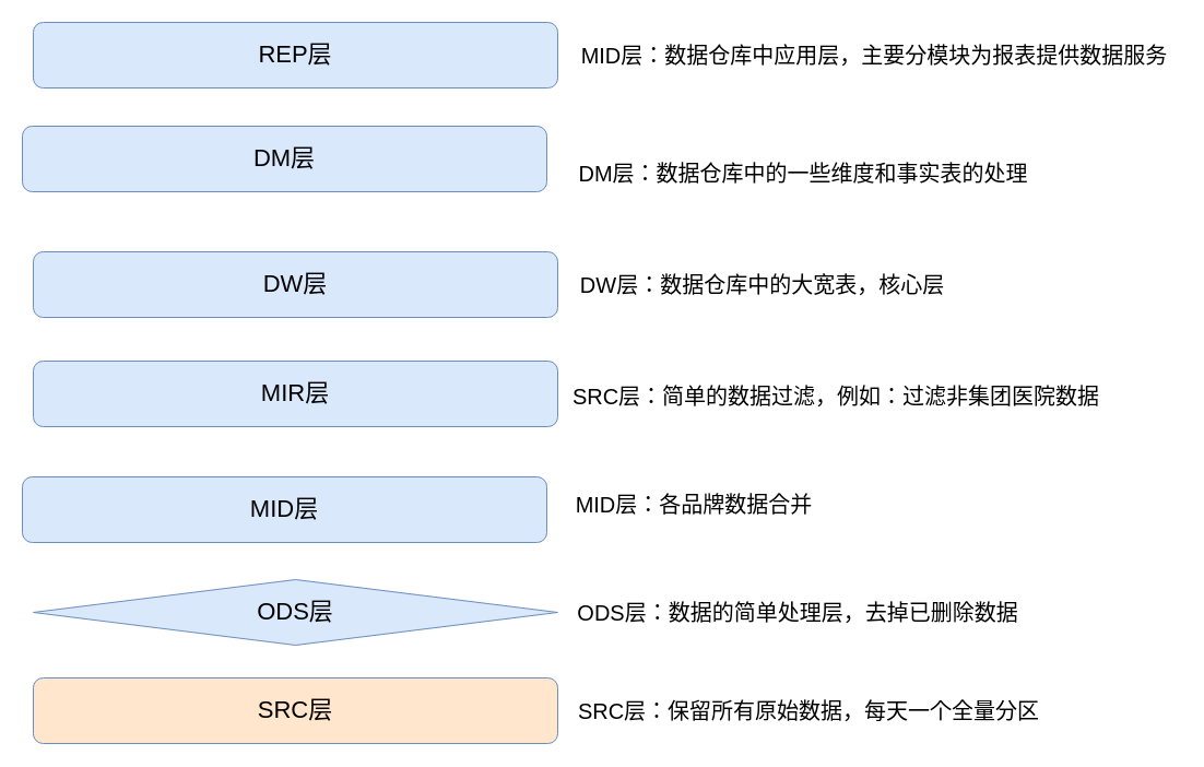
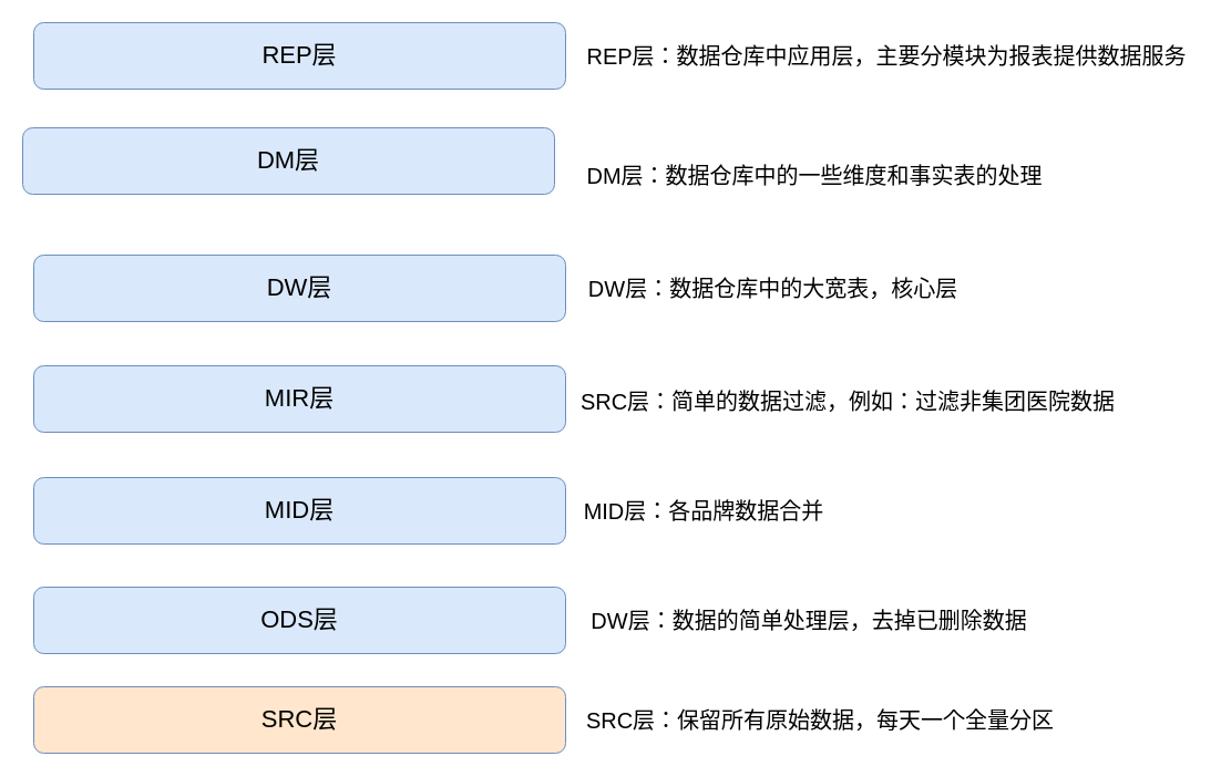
- <mxCell id="15" value="&lt;font style=&quot;font-size: 20px&quot;&gt;MID层：数据仓库中应用层，主要分模块为报表提供数据服务&lt;/font&gt;" style="text;html=1;strokeColor=none;fillColor=none;align=center;verticalAlign=middle;whiteSpace=wrap;rounded=0;" vertex="1" parent="1"><mxGeometry x="520" y="40" width="560" height="20" as="geometry" /></mxCell>
+ <mxCell id="15" value="&lt;font style=&quot;font-size: 20px&quot;&gt;REP层：数据仓库中应用层，主要分模块为报表提供数据服务&lt;/font&gt;" style="text;html=1;strokeColor=none;fillColor=none;align=center;verticalAlign=middle;whiteSpace=wrap;rounded=0;" vertex="1" parent="1"><mxGeometry x="520" y="40" width="560" height="20" as="geometry" /></mxCell>
- <mxCell id="3" value="&lt;font style=&quot;font-size: 22px&quot;&gt;MID层&lt;/font&gt;" style="rounded=1;whiteSpace=wrap;html=1;fillColor=#dae8fc;strokeColor=#6c8ebf;" vertex="1" parent="1"><mxGeometry x="20" y="436" width="480" height="60" as="geometry" /></mxCell>
+ <mxCell id="3" value="&lt;font style=&quot;font-size: 22px&quot;&gt;MID层&lt;/font&gt;" style="rounded=1;whiteSpace=wrap;html=1;fillColor=#dae8fc;strokeColor=#6c8ebf;" vertex="1" parent="1"><mxGeometry x="30" y="431" width="480" height="60" as="geometry" /></mxCell>
- <mxCell id="4" value="&lt;font style=&quot;font-size: 22px&quot;&gt;ODS层&lt;/font&gt;" style="rhombus;whiteSpace=wrap;html=1;fillColor=#dae8fc;strokeColor=#6c8ebf;" vertex="1" parent="1"><mxGeometry x="30" y="530" width="480" height="60" as="geometry" /></mxCell>
+ <mxCell id="4" value="&lt;font style=&quot;font-size: 22px&quot;&gt;ODS层&lt;/font&gt;" style="rounded=1;whiteSpace=wrap;html=1;fillColor=#dae8fc;strokeColor=#6c8ebf;" vertex="1" parent="1"><mxGeometry x="30" y="530" width="480" height="60" as="geometry" /></mxCell>
- <mxCell id="10" value="&lt;font style=&quot;font-size: 20px&quot;&gt;ODS层：数据的简单处理层，去掉已删除数据&lt;/font&gt;" style="text;html=1;strokeColor=none;fillColor=none;align=center;verticalAlign=middle;whiteSpace=wrap;rounded=0;" vertex="1" parent="1"><mxGeometry x="520" y="550" width="420" height="20" as="geometry" /></mxCell>
+ <mxCell id="10" value="&lt;font style=&quot;font-size: 20px&quot;&gt;DW层：数据的简单处理层，去掉已删除数据&lt;/font&gt;" style="text;html=1;strokeColor=none;fillColor=none;align=center;verticalAlign=middle;whiteSpace=wrap;rounded=0;" vertex="1" parent="1"><mxGeometry x="520" y="550" width="420" height="20" as="geometry" /></mxCell>
